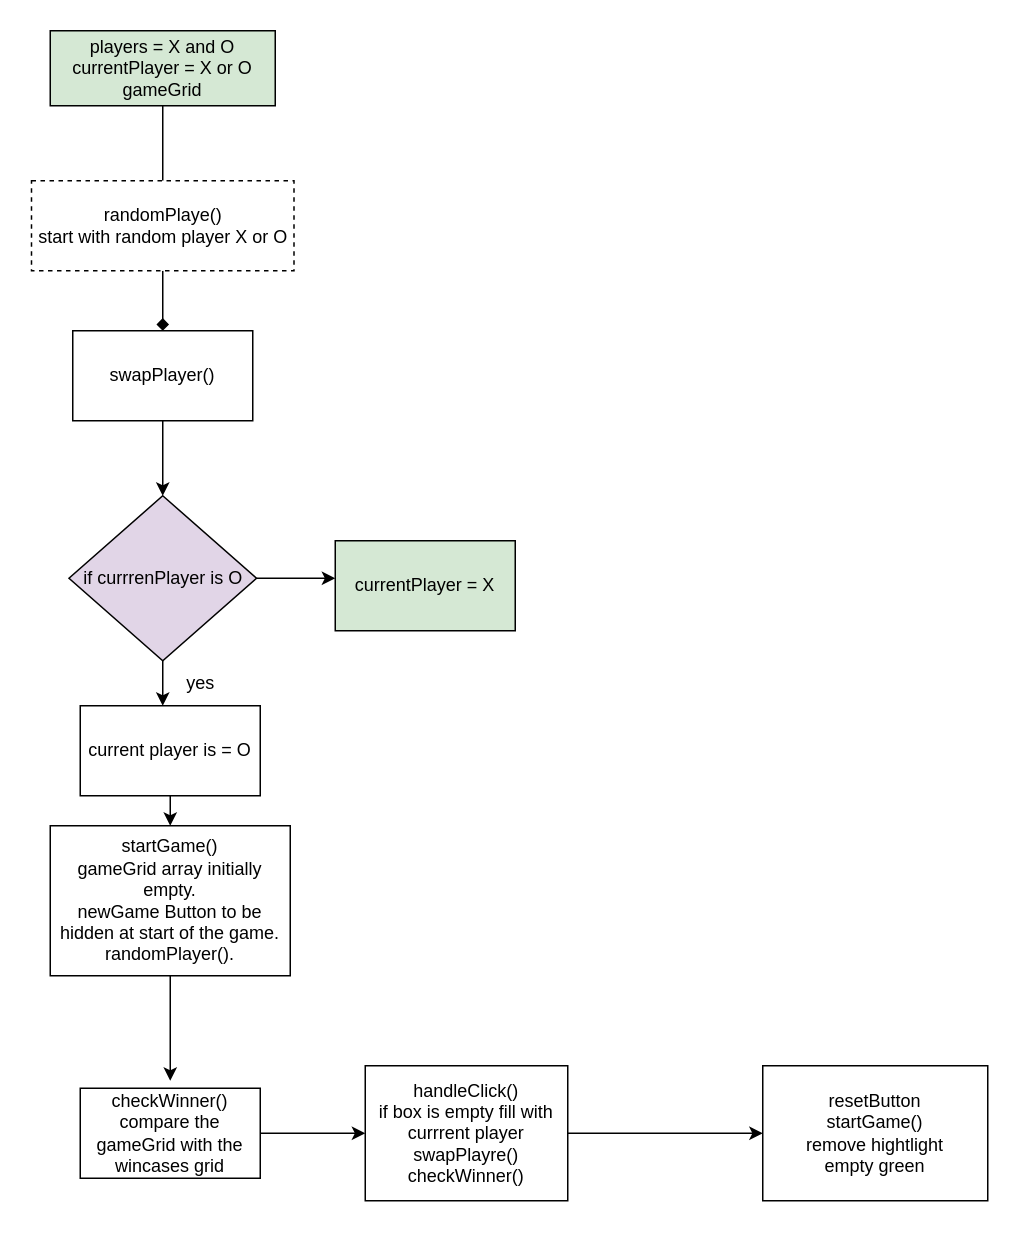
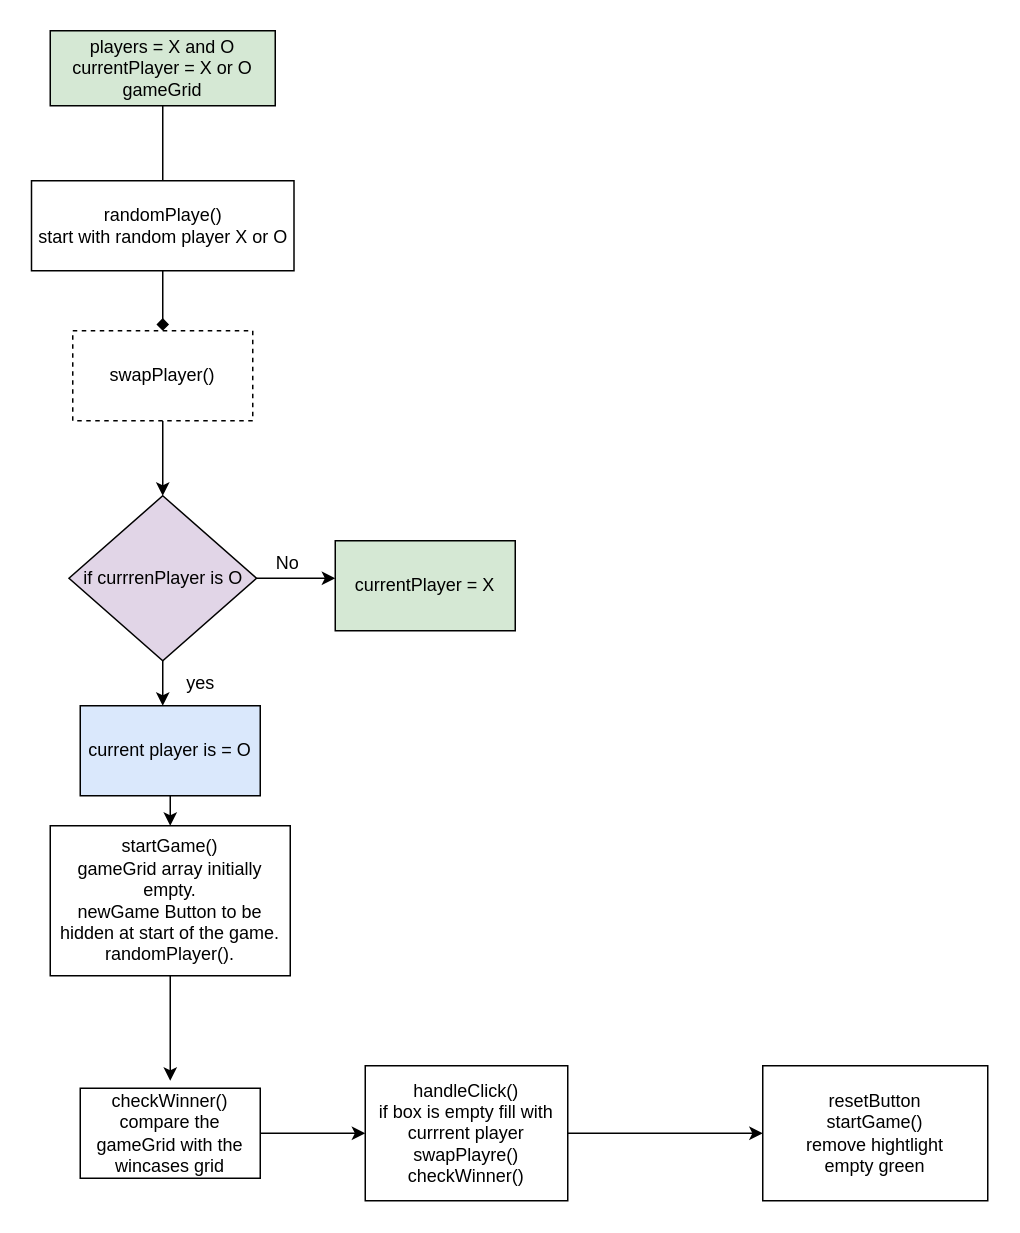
- <mxCell id="5" value="randomPlaye()&lt;br&gt;start with random player X or O" style="rounded=0;whiteSpace=wrap;html=1;dashed=1;" vertex="1" parent="1"><mxGeometry x="20.5" y="120" width="175" height="60" as="geometry" /></mxCell>
+ <mxCell id="5" value="randomPlaye()&lt;br&gt;start with random player X or O" style="rounded=0;whiteSpace=wrap;html=1;" vertex="1" parent="1"><mxGeometry x="20.5" y="120" width="175" height="60" as="geometry" /></mxCell>
- <mxCell id="7" value="swapPlayer()" style="rounded=0;whiteSpace=wrap;html=1;" vertex="1" parent="1"><mxGeometry x="48" y="220" width="120" height="60" as="geometry" /></mxCell>
+ <mxCell id="7" value="swapPlayer()" style="rounded=0;whiteSpace=wrap;html=1;dashed=1;" vertex="1" parent="1"><mxGeometry x="48" y="220" width="120" height="60" as="geometry" /></mxCell>
+ <mxCell id="22" value="No" style="text;html=1;align=center;verticalAlign=middle;resizable=0;points=[];autosize=1;strokeColor=none;fillColor=none;" vertex="1" parent="1"><mxGeometry x="170.5" y="360" width="40" height="30" as="geometry" /></mxCell>
- <mxCell id="19" value="current player is = O" style="rounded=0;whiteSpace=wrap;html=1;" vertex="1" parent="1"><mxGeometry x="53" y="470" width="120" height="60" as="geometry" /></mxCell>
+ <mxCell id="19" value="current player is = O" style="rounded=0;whiteSpace=wrap;html=1;fillColor=#dae8fc;" vertex="1" parent="1"><mxGeometry x="53" y="470" width="120" height="60" as="geometry" /></mxCell>
